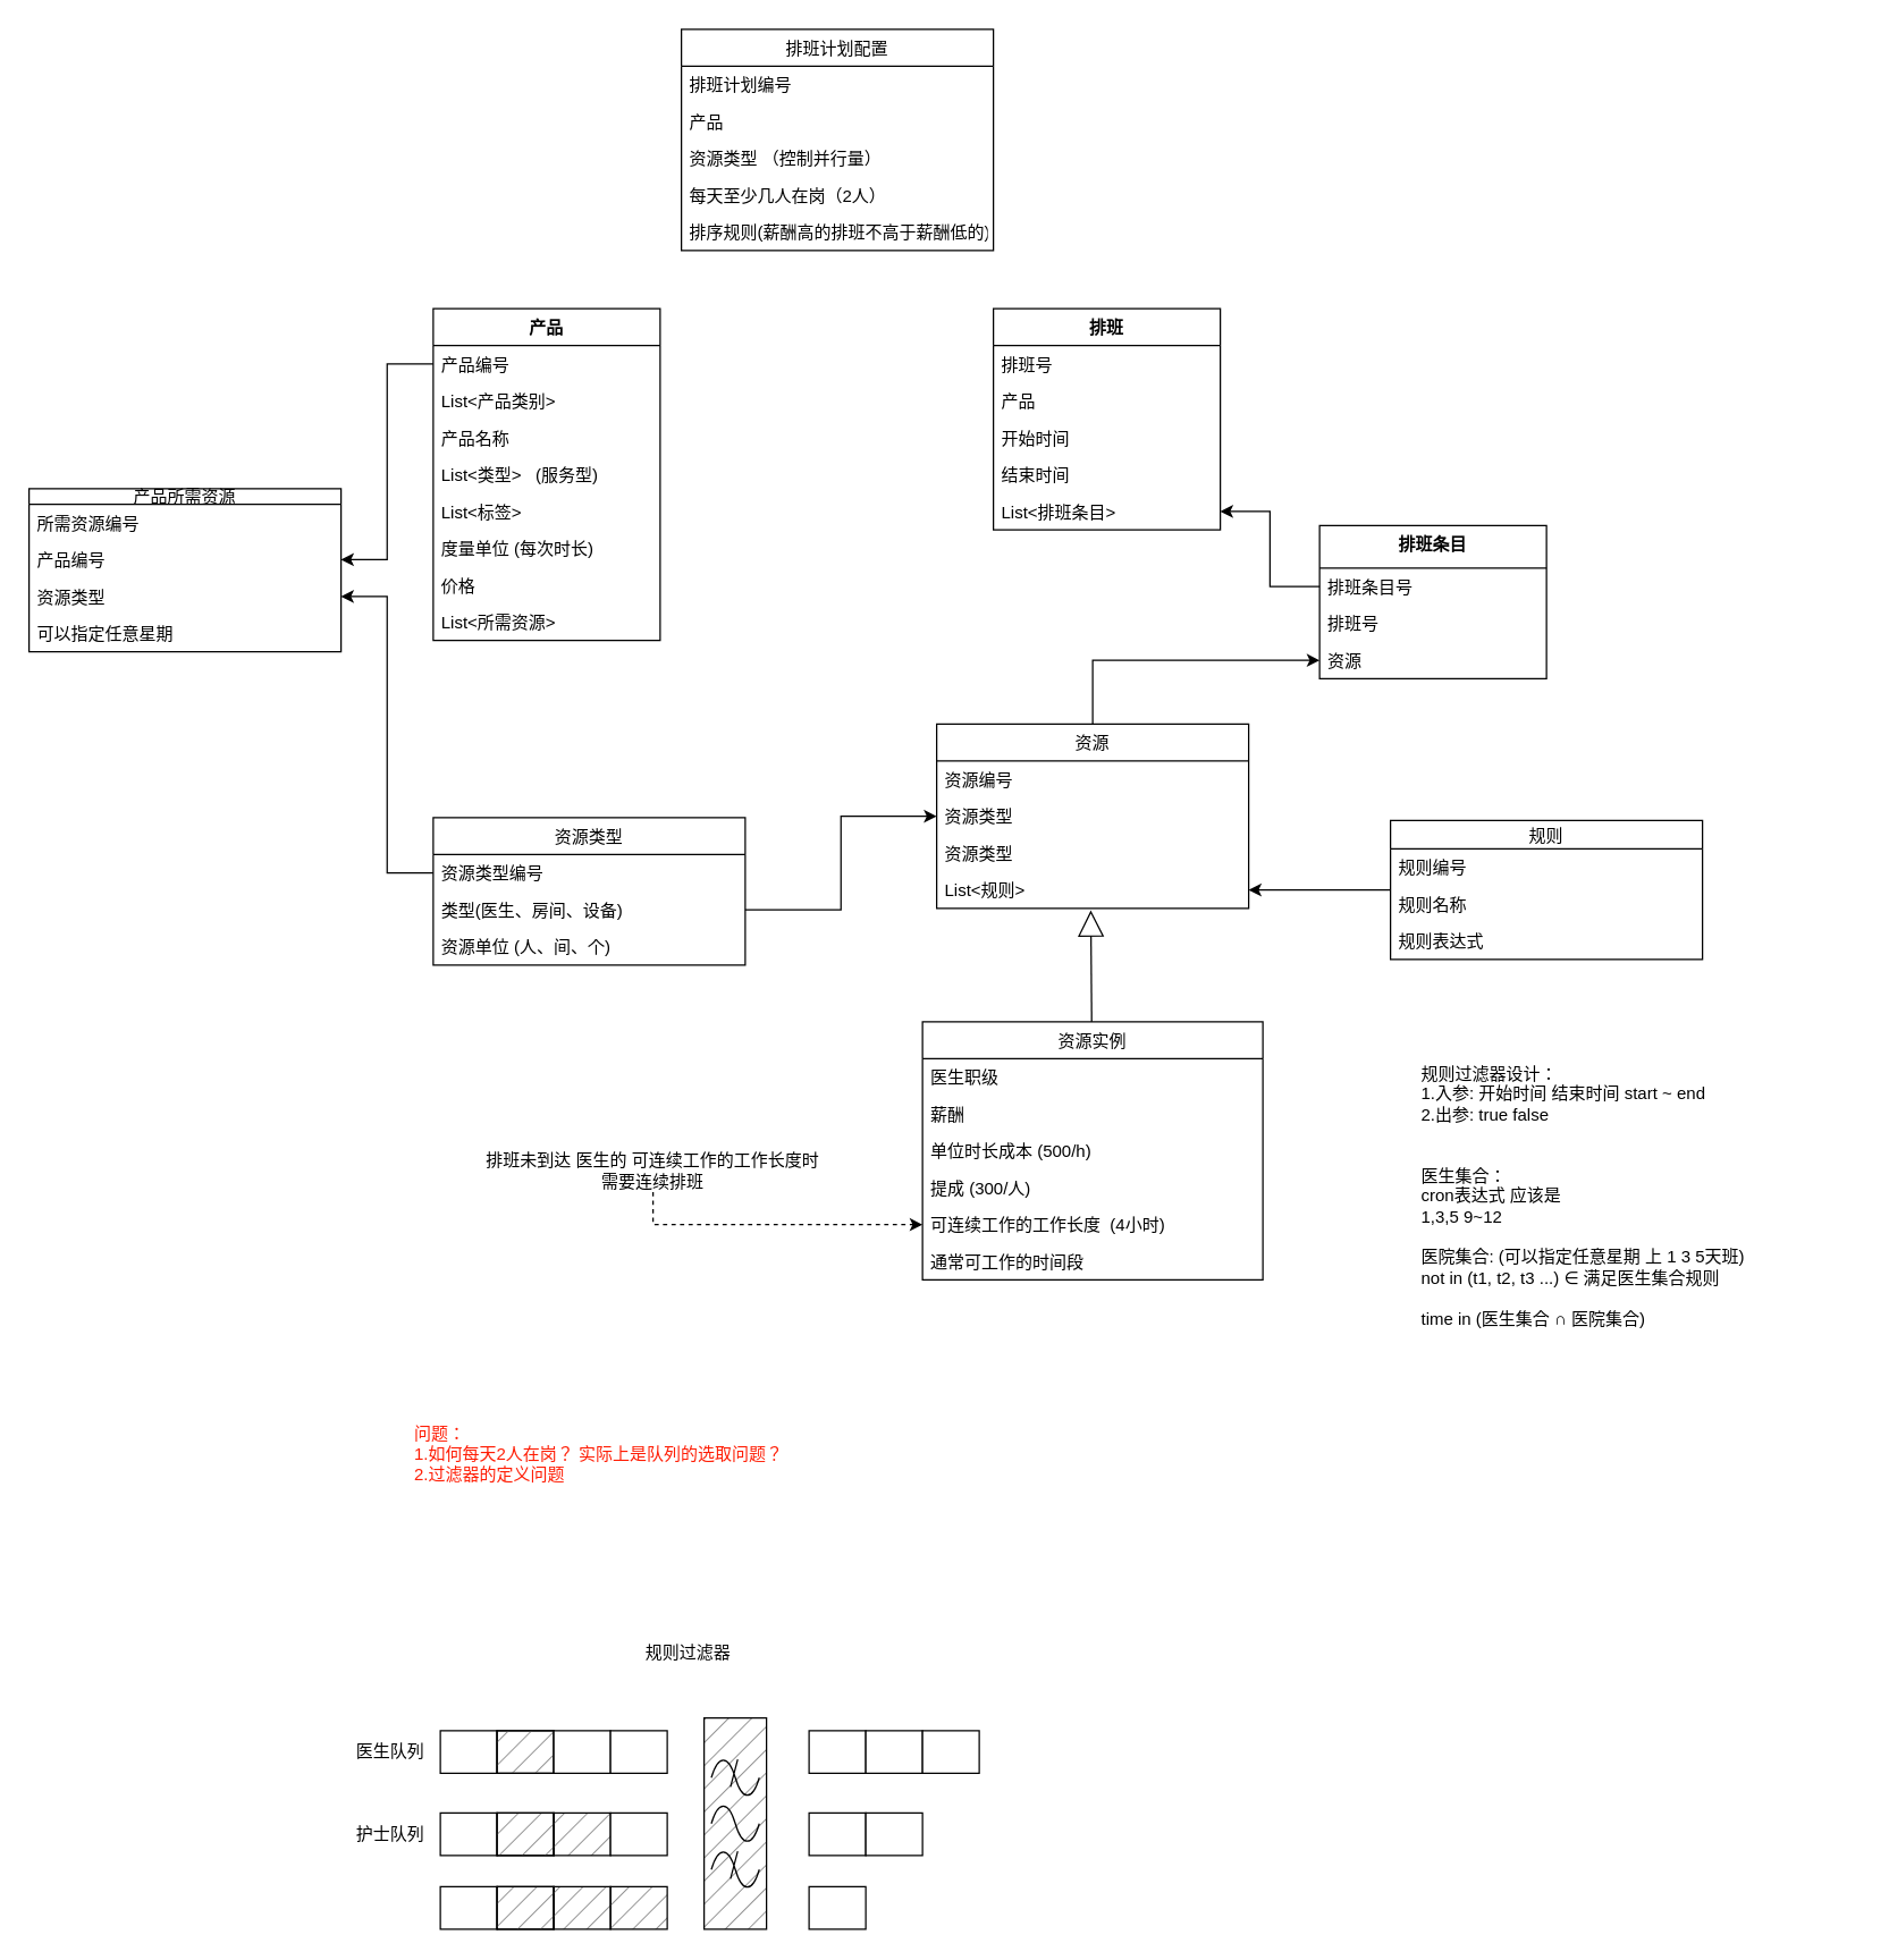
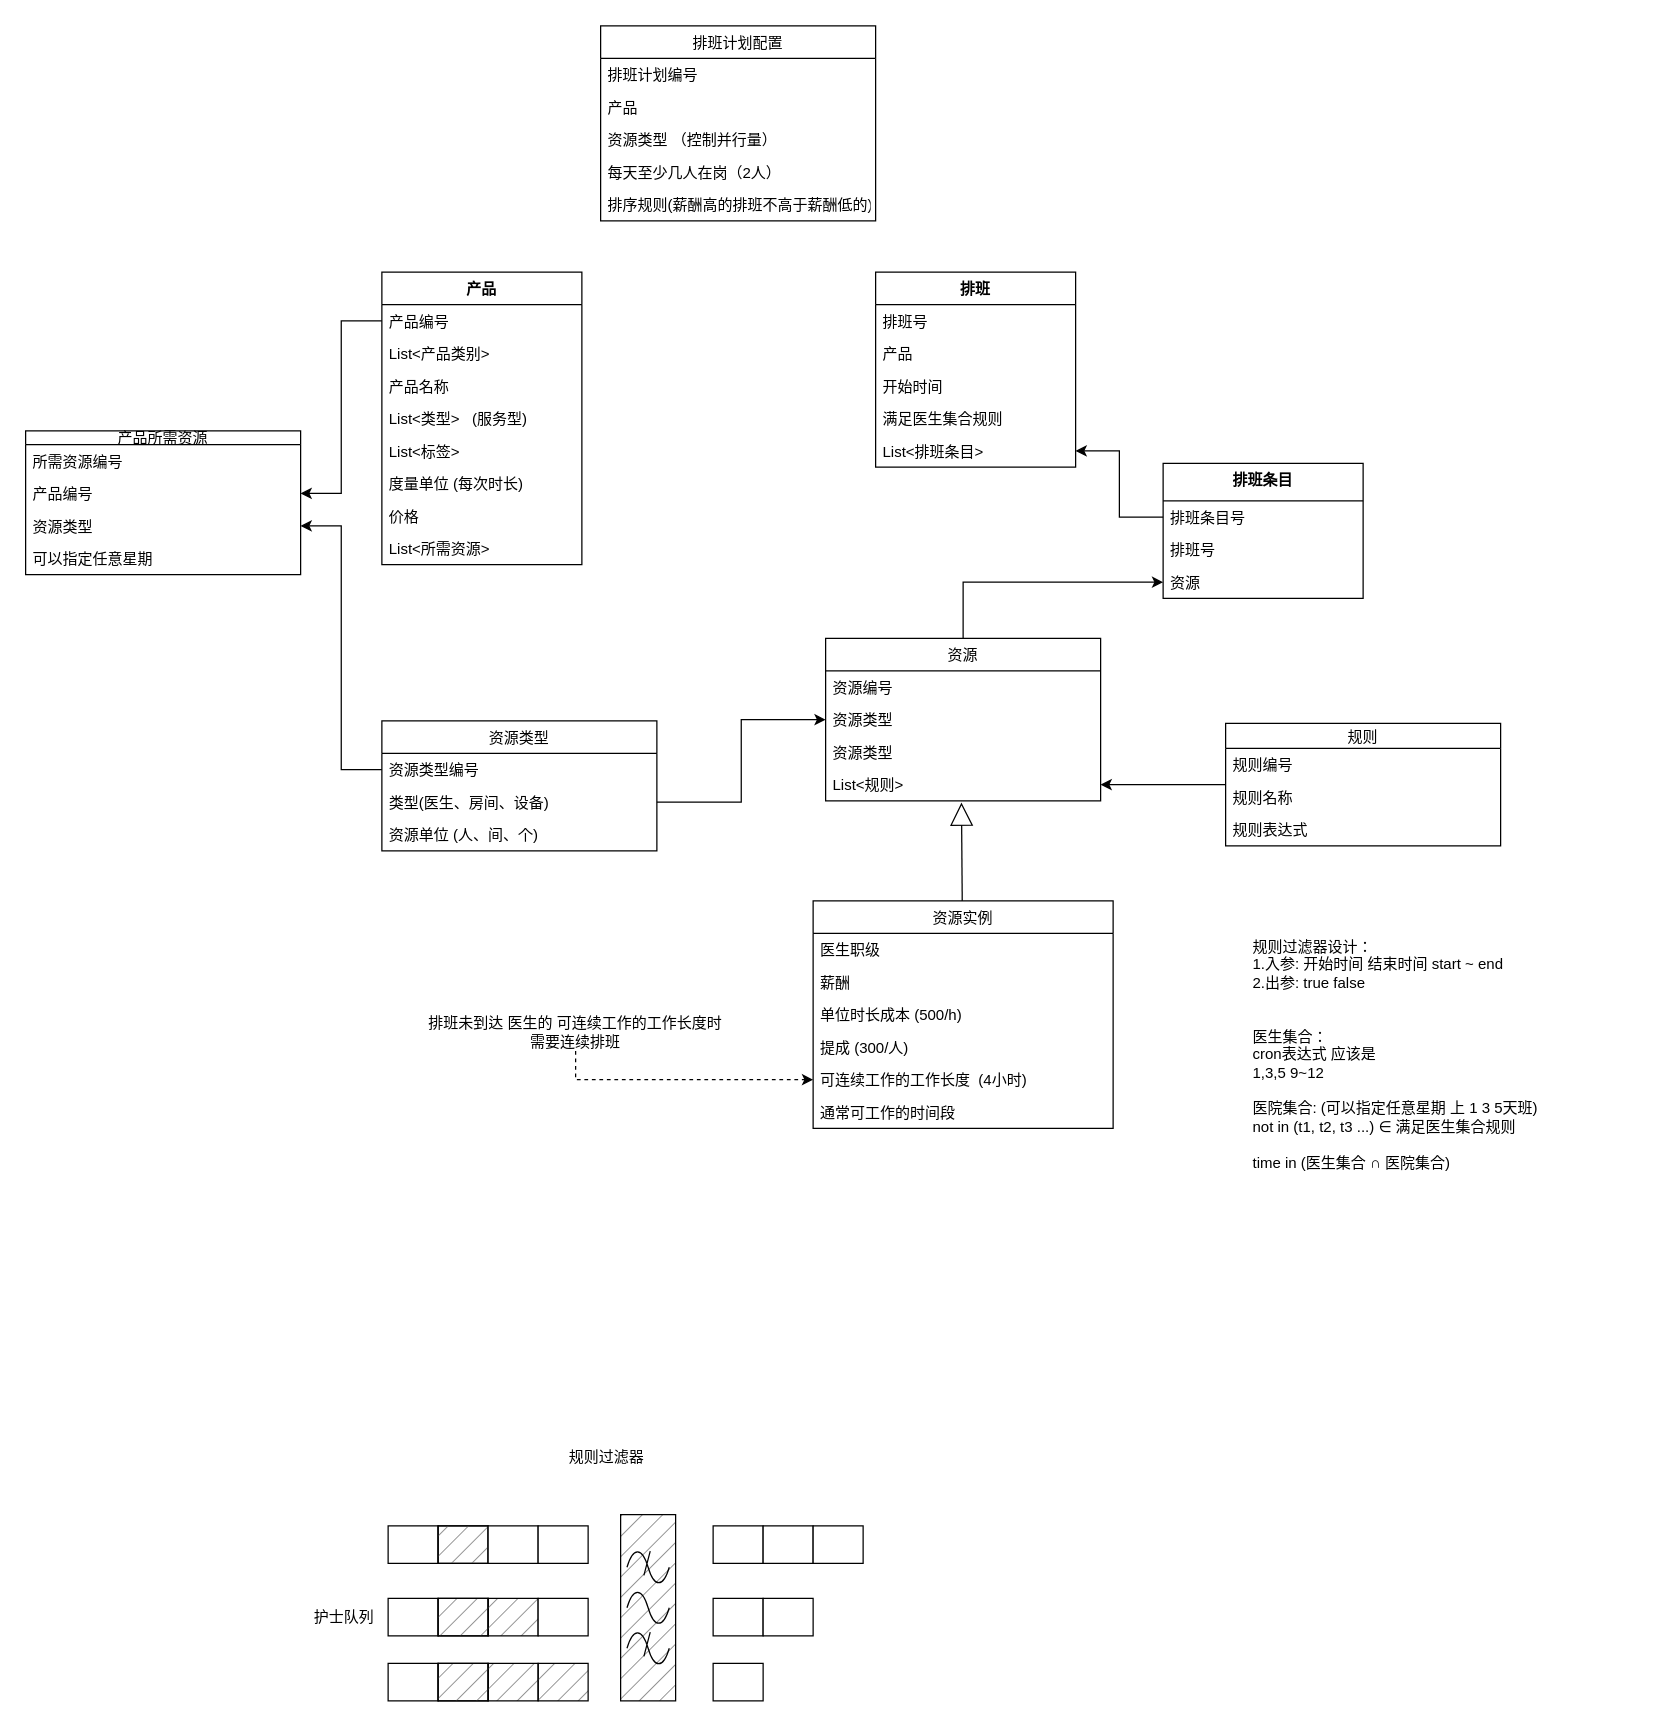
- <mxCell id="21" value=" 结束时间" style="text;strokeColor=none;fillColor=none;align=left;verticalAlign=top;spacingLeft=4;spacingRight=4;overflow=hidden;rotatable=0;points=[[0,0.5],[1,0.5]];portConstraint=eastwest;" vertex="1" parent="17"><mxGeometry y="104" width="160" height="26" as="geometry" /></mxCell>
+ <mxCell id="21" value=" 满足医生集合规则" style="text;strokeColor=none;fillColor=none;align=left;verticalAlign=top;spacingLeft=4;spacingRight=4;overflow=hidden;rotatable=0;points=[[0,0.5],[1,0.5]];portConstraint=eastwest;" vertex="1" parent="17"><mxGeometry y="104" width="160" height="26" as="geometry" /></mxCell>
- <mxCell id="84" value="问题：&lt;br&gt;1.如何每天2人在岗？ 实际上是队列的选取问题？&lt;br&gt;2.过滤器的定义问题" style="text;html=1;strokeColor=none;fillColor=none;align=left;verticalAlign=middle;whiteSpace=wrap;rounded=0;shadow=0;fillStyle=hatch;fontColor=#FF1C03;" vertex="1" parent="1"><mxGeometry x="290" y="1000" width="300" height="50" as="geometry" /></mxCell>
- <mxCell id="69" value="医生队列" style="text;html=1;strokeColor=none;fillColor=none;align=center;verticalAlign=middle;whiteSpace=wrap;rounded=0;shadow=0;fillStyle=hatch;" vertex="1" parent="1"><mxGeometry x="250" y="1220" width="50" height="30" as="geometry" /></mxCell>
